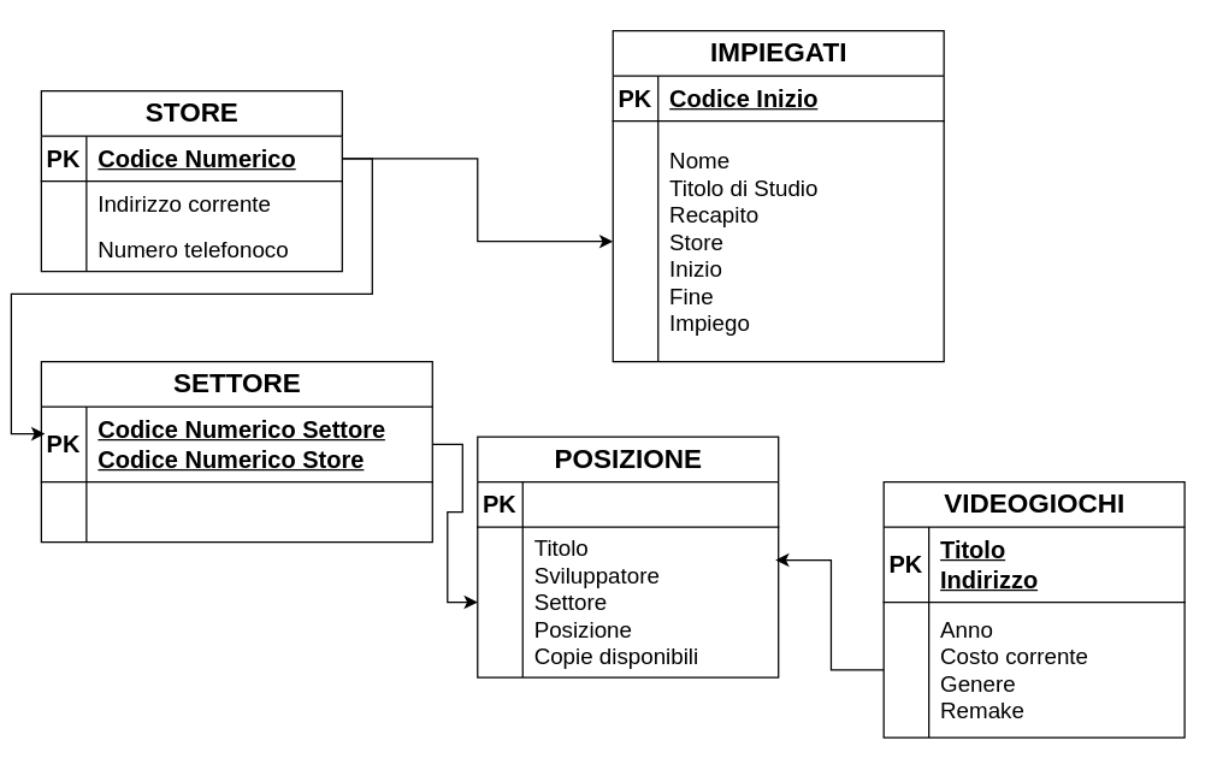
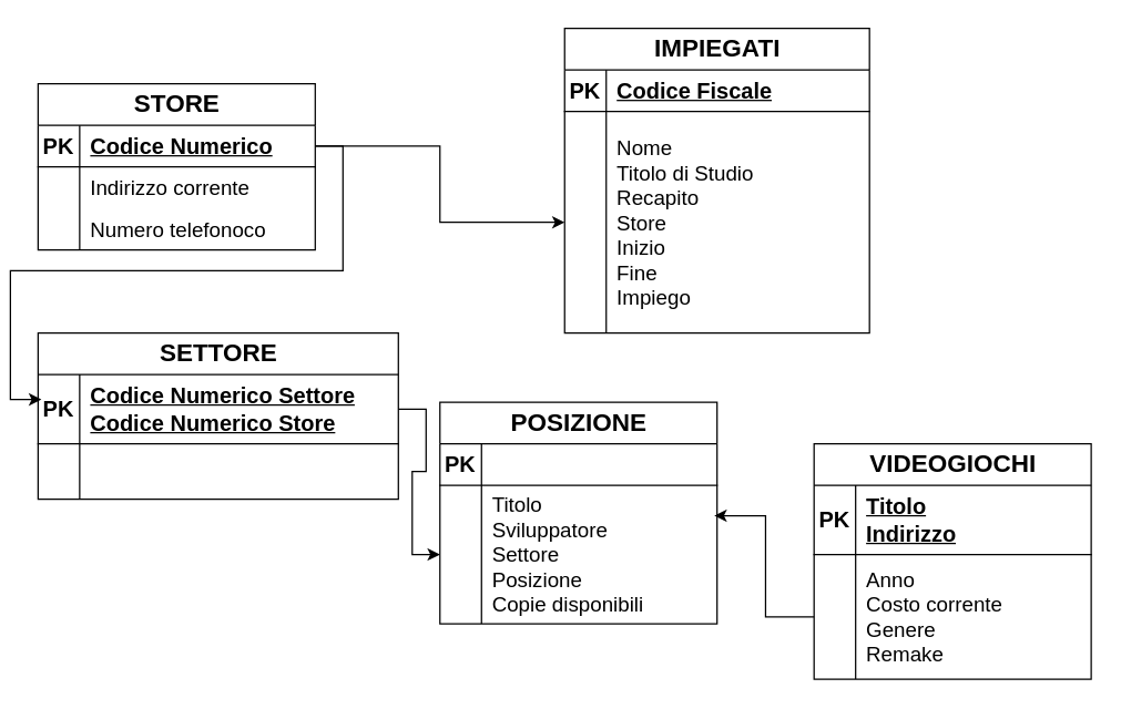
- <mxCell id="15" value="&lt;font style=&quot;font-size: 16px;&quot;&gt;Codice Inizio&lt;/font&gt;" style="shape=partialRectangle;connectable=0;fillColor=none;top=0;left=0;bottom=0;right=0;align=left;spacingLeft=6;fontStyle=5;overflow=hidden;whiteSpace=wrap;html=1;" vertex="1" parent="13"><mxGeometry x="30" width="190" height="30" as="geometry"><mxRectangle width="190" height="30" as="alternateBounds" /></mxGeometry></mxCell>
+ <mxCell id="15" value="&lt;font style=&quot;font-size: 16px;&quot;&gt;Codice Fiscale&lt;/font&gt;" style="shape=partialRectangle;connectable=0;fillColor=none;top=0;left=0;bottom=0;right=0;align=left;spacingLeft=6;fontStyle=5;overflow=hidden;whiteSpace=wrap;html=1;" vertex="1" parent="13"><mxGeometry x="30" width="190" height="30" as="geometry"><mxRectangle width="190" height="30" as="alternateBounds" /></mxGeometry></mxCell>
